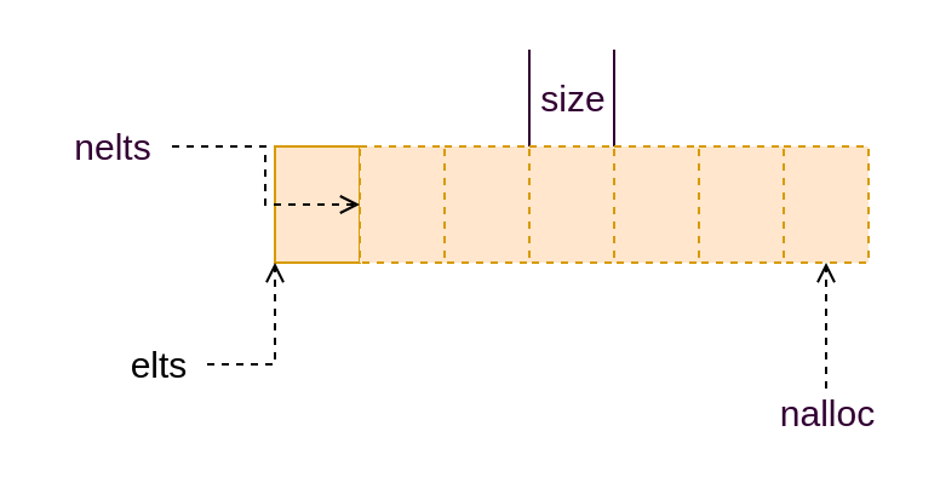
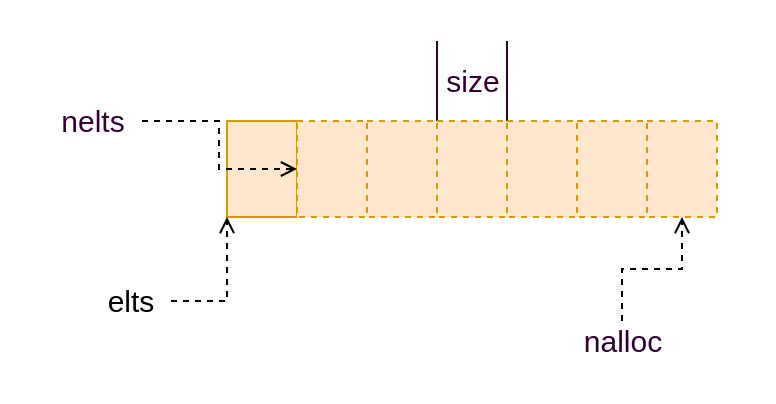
- <mxCell id="17" value="nalloc" style="text;html=1;align=center;verticalAlign=middle;resizable=0;points=[];autosize=1;strokeColor=none;fillColor=none;fontSize=15;fontColor=#330033;" parent="1" vertex="1"><mxGeometry x="315.5" y="160" width="50" height="20" as="geometry" /></mxCell>
+ <mxCell id="17" value="nalloc" style="text;html=1;align=center;verticalAlign=middle;resizable=0;points=[];autosize=1;strokeColor=none;fillColor=none;fontSize=15;fontColor=#330033;" parent="1" vertex="1"><mxGeometry x="285.5" y="160" width="50" height="20" as="geometry" /></mxCell>
